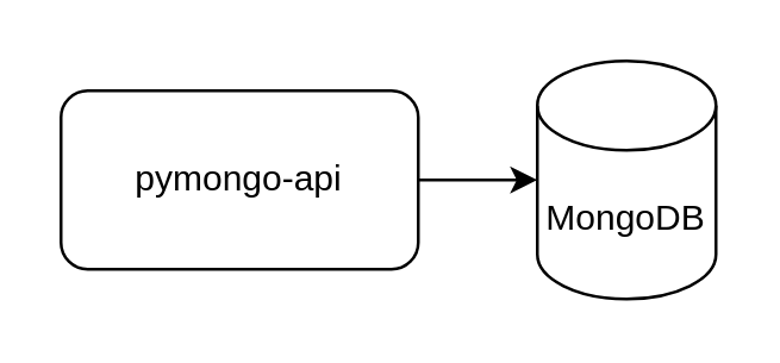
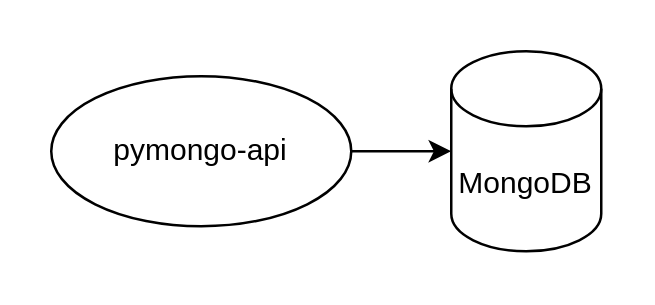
- <mxCell id="3" value="pymongo-api" style="rounded=1;whiteSpace=wrap;html=1;" parent="1" vertex="1"><mxGeometry x="20" y="30" width="120" height="60" as="geometry" /></mxCell>
+ <mxCell id="3" value="pymongo-api" style="ellipse;whiteSpace=wrap;html=1;" parent="1" vertex="1"><mxGeometry x="20" y="30" width="120" height="60" as="geometry" /></mxCell>
